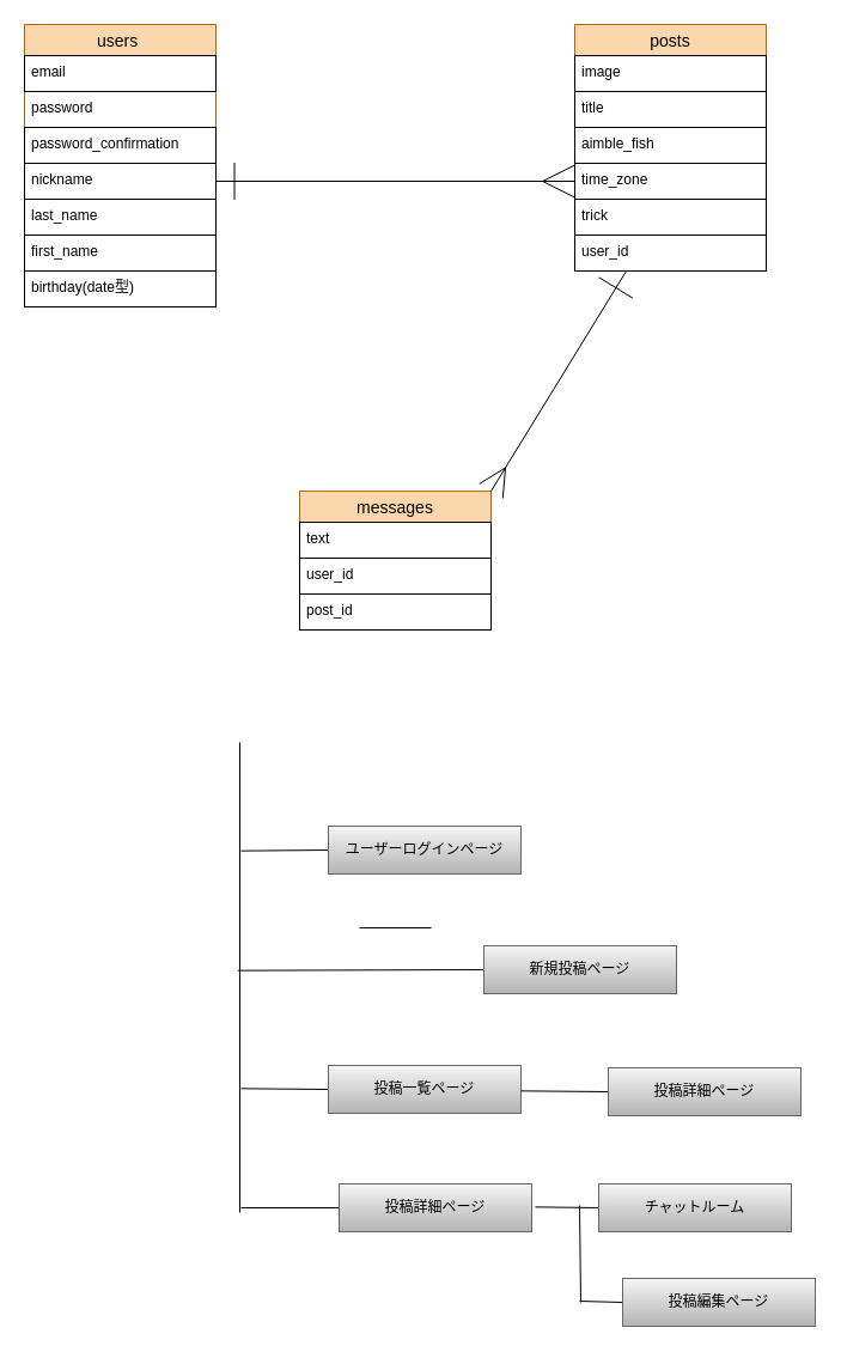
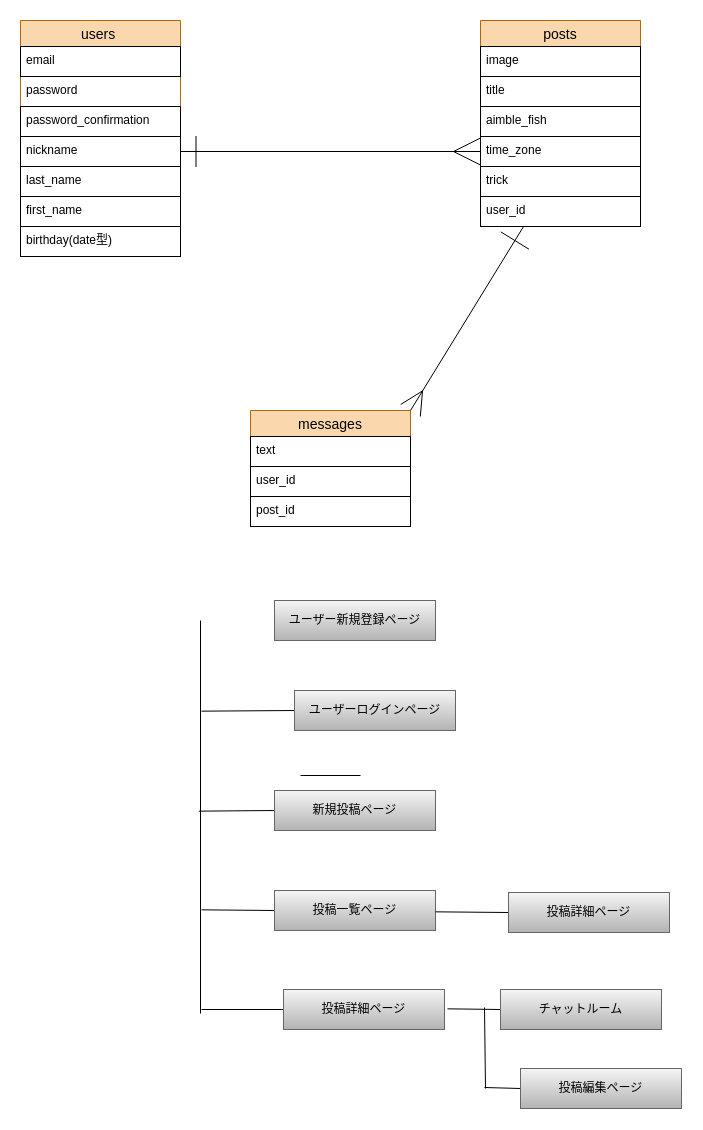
+ <mxCell id="23" value="ユーザー新規登録ページ" style="whiteSpace=wrap;html=1;align=center;strokeColor=#666666;fillColor=#f5f5f5;gradientColor=#b3b3b3;fontColor=#000000;" parent="1" vertex="1"><mxGeometry x="274" y="600" width="161" height="40" as="geometry" /></mxCell>
- <mxCell id="25" value="ユーザーログインページ" style="whiteSpace=wrap;html=1;align=center;strokeColor=#666666;fillColor=#f5f5f5;gradientColor=#b3b3b3;fontColor=#000000;" parent="1" vertex="1"><mxGeometry x="274" y="690" width="161" height="40" as="geometry" /></mxCell>
+ <mxCell id="25" value="ユーザーログインページ" style="whiteSpace=wrap;html=1;align=center;strokeColor=#666666;fillColor=#f5f5f5;gradientColor=#b3b3b3;fontColor=#000000;" parent="1" vertex="1"><mxGeometry x="294" y="690" width="161" height="40" as="geometry" /></mxCell>
- <mxCell id="27" value="新規投稿ページ" style="whiteSpace=wrap;html=1;align=center;strokeColor=#666666;fillColor=#f5f5f5;gradientColor=#b3b3b3;fontColor=#000000;" parent="1" vertex="1"><mxGeometry x="404" y="790" width="161" height="40" as="geometry" /></mxCell>
+ <mxCell id="27" value="新規投稿ページ" style="whiteSpace=wrap;html=1;align=center;strokeColor=#666666;fillColor=#f5f5f5;gradientColor=#b3b3b3;fontColor=#000000;" parent="1" vertex="1"><mxGeometry x="274" y="790" width="161" height="40" as="geometry" /></mxCell>
